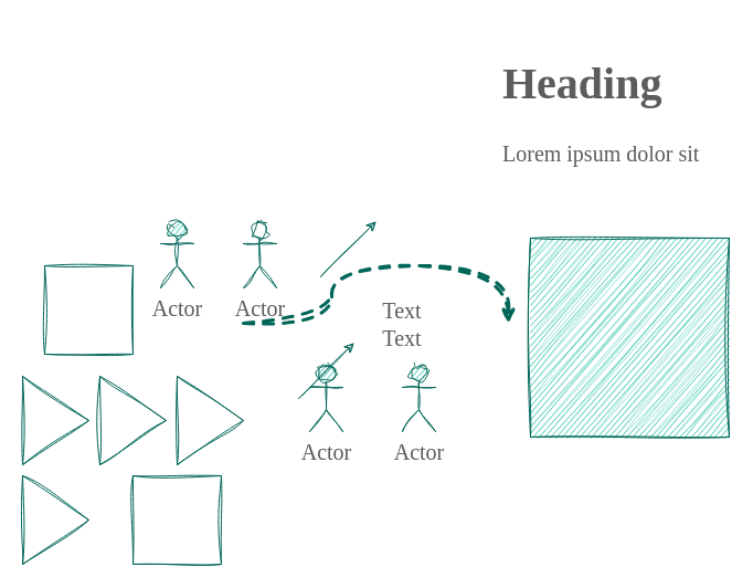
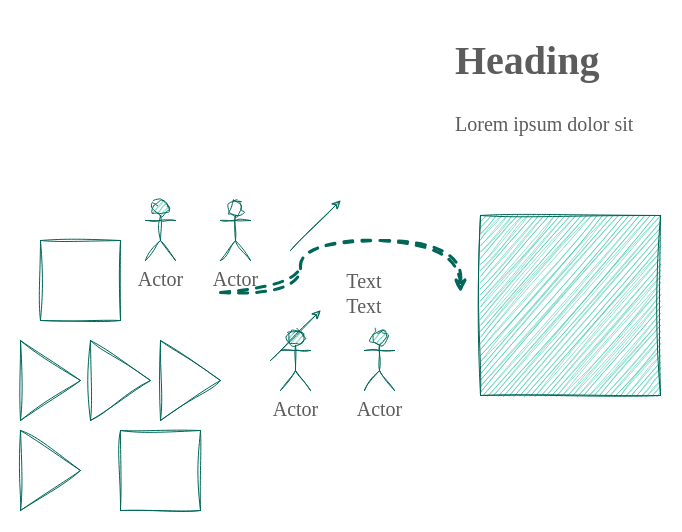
- <mxCell id="18" value="&lt;h1&gt;Heading&lt;/h1&gt;&lt;p&gt;Lorem ipsum dolor sit amet, consectetur adipisicing elit, sed do eiusmod tempor incididunt ut labore et dolore magna aliqua.&lt;/p&gt;" style="text;html=1;strokeColor=none;fillColor=none;spacing=5;spacingTop=-20;whiteSpace=wrap;overflow=hidden;rounded=0;fontSize=20;fontFamily=Architects Daughter;fontColor=#5C5C5C;" parent="1" vertex="1"><mxGeometry x="450" y="35" width="190" height="120" as="geometry" /></mxCell>
+ <mxCell id="18" value="&lt;h1&gt;Heading&lt;/h1&gt;&lt;p&gt;Lorem ipsum dolor sit amet, consectetur adipisicing elit, sed do eiusmod tempor incididunt ut labore et dolore magna aliqua.&lt;/p&gt;" style="text;html=1;strokeColor=none;fillColor=none;spacing=5;spacingTop=-20;whiteSpace=wrap;overflow=hidden;rounded=0;fontSize=20;fontFamily=Architects Daughter;fontColor=#5C5C5C;" parent="1" vertex="1"><mxGeometry x="450" y="20" width="190" height="120" as="geometry" /></mxCell>
